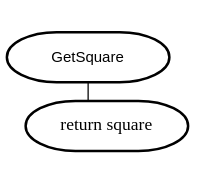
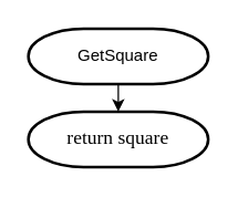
- <mxCell id="3" value="GetSquare" style="strokeWidth=2;html=1;shape=mxgraph.flowchart.terminator;whiteSpace=wrap;" vertex="1" parent="1"><mxGeometry x="5" y="25" width="130" height="40" as="geometry" /></mxCell>
+ <mxCell id="3" value="GetSquare" style="strokeWidth=2;html=1;shape=mxgraph.flowchart.terminator;whiteSpace=wrap;" vertex="1" parent="1"><mxGeometry x="20" y="20" width="130" height="40" as="geometry" /></mxCell>
